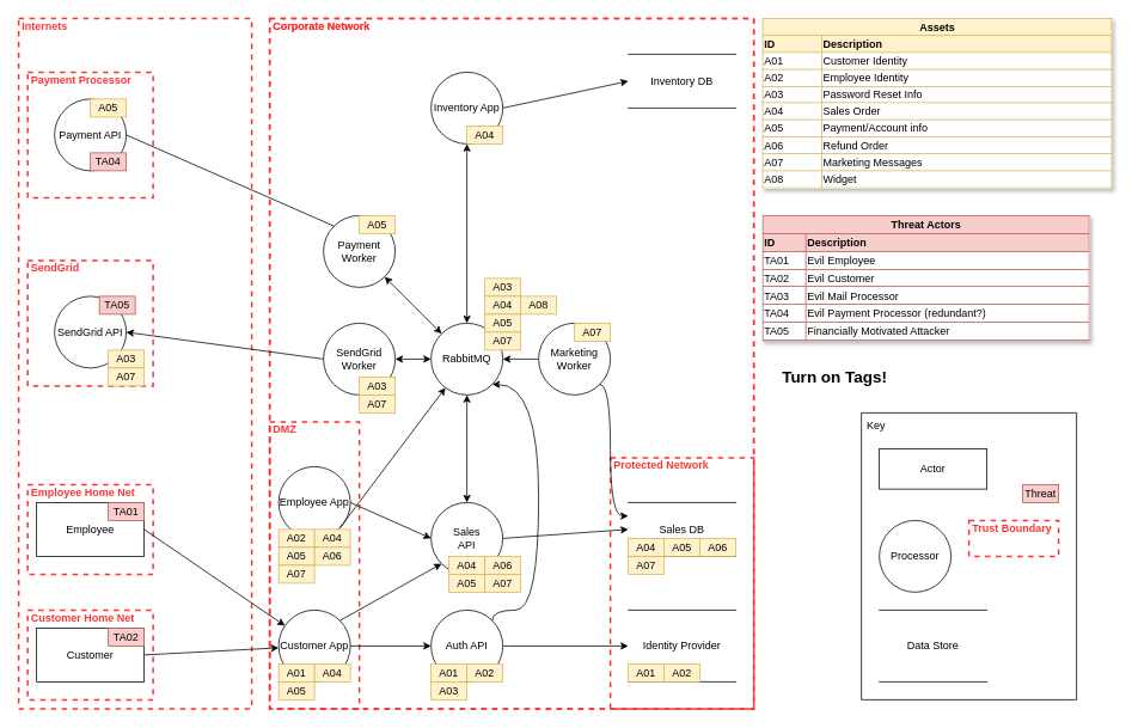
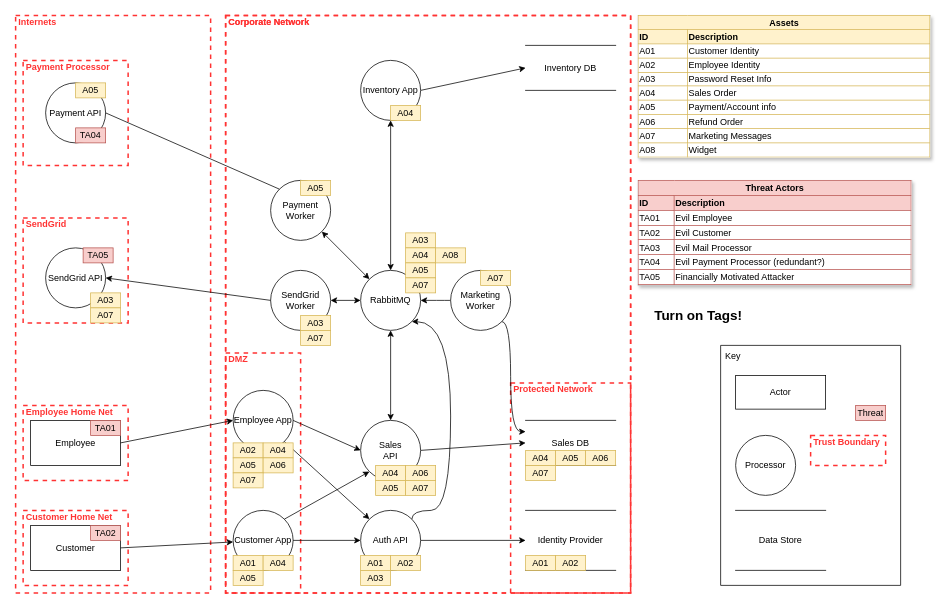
- <mxCell id="46" value="" style="endArrow=classic;html=1;fontColor=#FF3333;rounded=0;exitX=1;exitY=1;exitDx=0;exitDy=0;" parent="1" source="21" target="25" edge="1"><mxGeometry width="50" height="50" relative="1" as="geometry"><mxPoint x="400" y="730" as="sourcePoint" /><mxPoint x="490" y="730" as="targetPoint" /></mxGeometry></mxCell>
+ <mxCell id="46" value="" style="endArrow=classic;html=1;fontColor=#FF3333;rounded=0;exitX=1;exitY=1;exitDx=0;exitDy=0;entryX=0;entryY=0;entryDx=0;entryDy=0;" parent="1" source="21" target="43" edge="1"><mxGeometry width="50" height="50" relative="1" as="geometry"><mxPoint x="400" y="730" as="sourcePoint" /><mxPoint x="490" y="730" as="targetPoint" /></mxGeometry></mxCell>
- <mxCell id="26" value="" style="endArrow=classic;html=1;fontColor=#FF3333;rounded=0;exitX=1;exitY=0.5;exitDx=0;exitDy=0;" parent="1" source="15" target="20" edge="1"><mxGeometry width="50" height="50" relative="1" as="geometry"><mxPoint x="190" y="620" as="sourcePoint" /><mxPoint x="240" y="570" as="targetPoint" /></mxGeometry></mxCell>
+ <mxCell id="26" value="" style="endArrow=classic;html=1;fontColor=#FF3333;rounded=0;exitX=1;exitY=0.5;exitDx=0;exitDy=0;entryX=0;entryY=0.5;entryDx=0;entryDy=0;" parent="1" source="15" target="21" edge="1"><mxGeometry width="50" height="50" relative="1" as="geometry"><mxPoint x="190" y="620" as="sourcePoint" /><mxPoint x="240" y="570" as="targetPoint" /></mxGeometry></mxCell>
